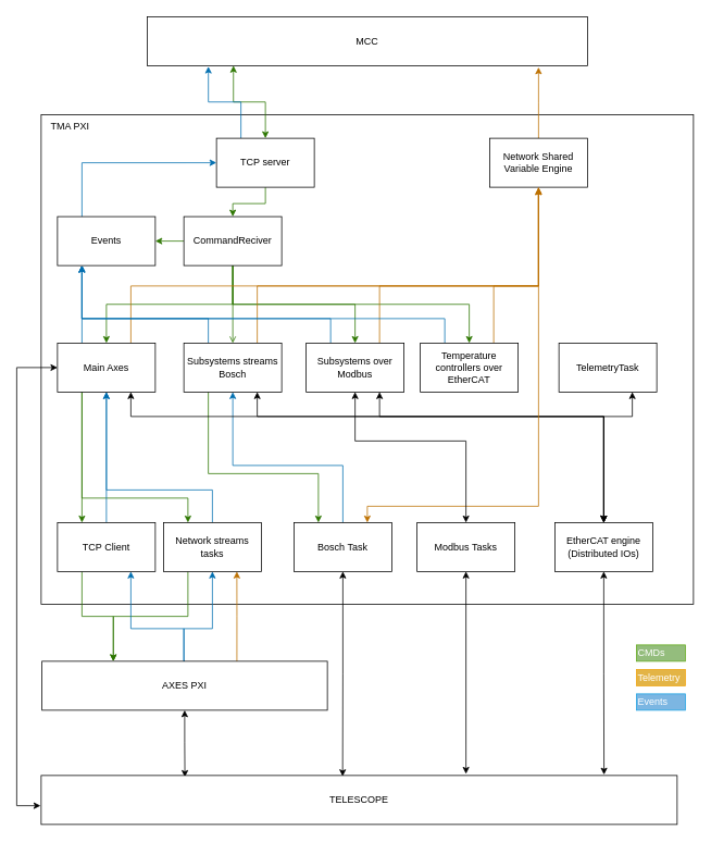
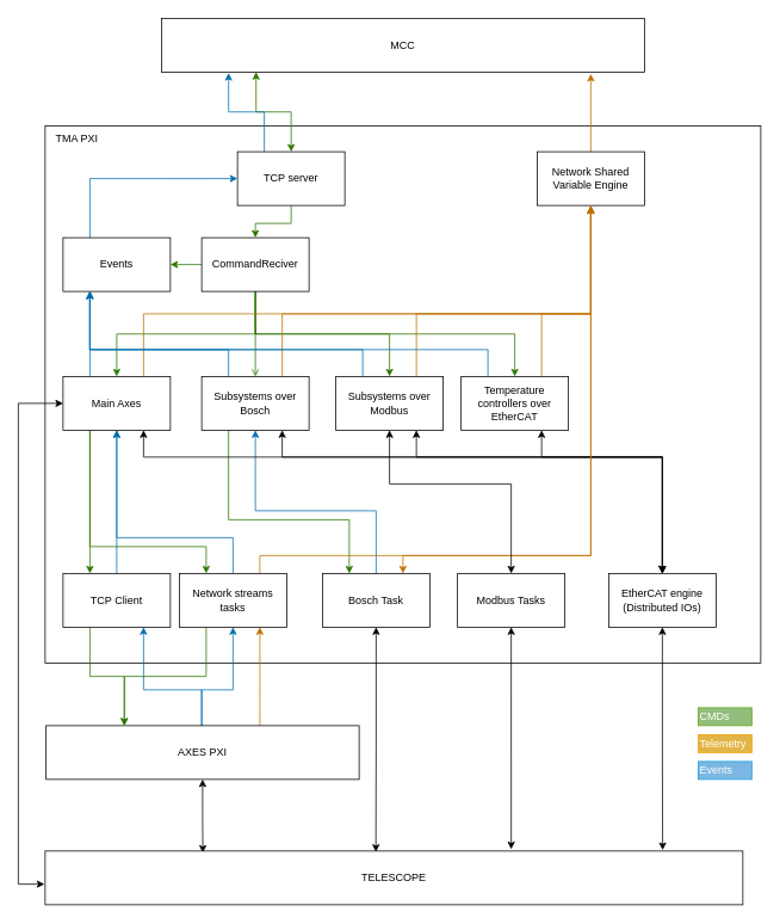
- <mxCell id="23" value="Subsystems streams Bosch" style="rounded=0;whiteSpace=wrap;html=1;" vertex="1" parent="1"><mxGeometry x="225" y="420" width="120" height="60" as="geometry" /></mxCell>
+ <mxCell id="23" value="Subsystems over Bosch" style="rounded=0;whiteSpace=wrap;html=1;" vertex="1" parent="1"><mxGeometry x="225" y="420" width="120" height="60" as="geometry" /></mxCell>
- <mxCell id="39" value="TelemetryTask" style="rounded=0;whiteSpace=wrap;html=1;" vertex="1" parent="1"><mxGeometry x="685" y="420" width="120" height="60" as="geometry" /></mxCell>
+ <mxCell id="28" style="edgeStyle=orthogonalEdgeStyle;rounded=0;orthogonalLoop=1;jettySize=auto;html=1;exitX=0.5;exitY=0;exitDx=0;exitDy=0;entryX=0.75;entryY=1;entryDx=0;entryDy=0;startArrow=classic;startFill=1;endArrow=classic;endFill=1;" edge="1" parent="1" source="32" target="59"><mxGeometry relative="1" as="geometry"><Array as="points"><mxPoint x="740" y="510" /><mxPoint x="605" y="510" /></Array></mxGeometry></mxCell>
- <mxCell id="27" style="edgeStyle=orthogonalEdgeStyle;rounded=0;orthogonalLoop=1;jettySize=auto;html=1;exitX=0.5;exitY=0;exitDx=0;exitDy=0;entryX=0.75;entryY=1;entryDx=0;entryDy=0;startArrow=classic;startFill=1;endArrow=classic;endFill=1;" edge="1" parent="1" source="32" target="39"><mxGeometry relative="1" as="geometry"><Array as="points"><mxPoint x="740" y="510" /><mxPoint x="775" y="510" /></Array></mxGeometry></mxCell>
+ <mxCell id="42" style="edgeStyle=orthogonalEdgeStyle;rounded=0;orthogonalLoop=1;jettySize=auto;html=1;exitX=0.75;exitY=0;exitDx=0;exitDy=0;entryX=0.5;entryY=1;entryDx=0;entryDy=0;fillColor=#f0a30a;strokeColor=#BD7000;" edge="1" parent="1" source="44" target="25"><mxGeometry relative="1" as="geometry"><mxPoint x="470" y="760" as="targetPoint" /><Array as="points"><mxPoint x="290" y="620" /><mxPoint x="660" y="620" /></Array></mxGeometry></mxCell>
